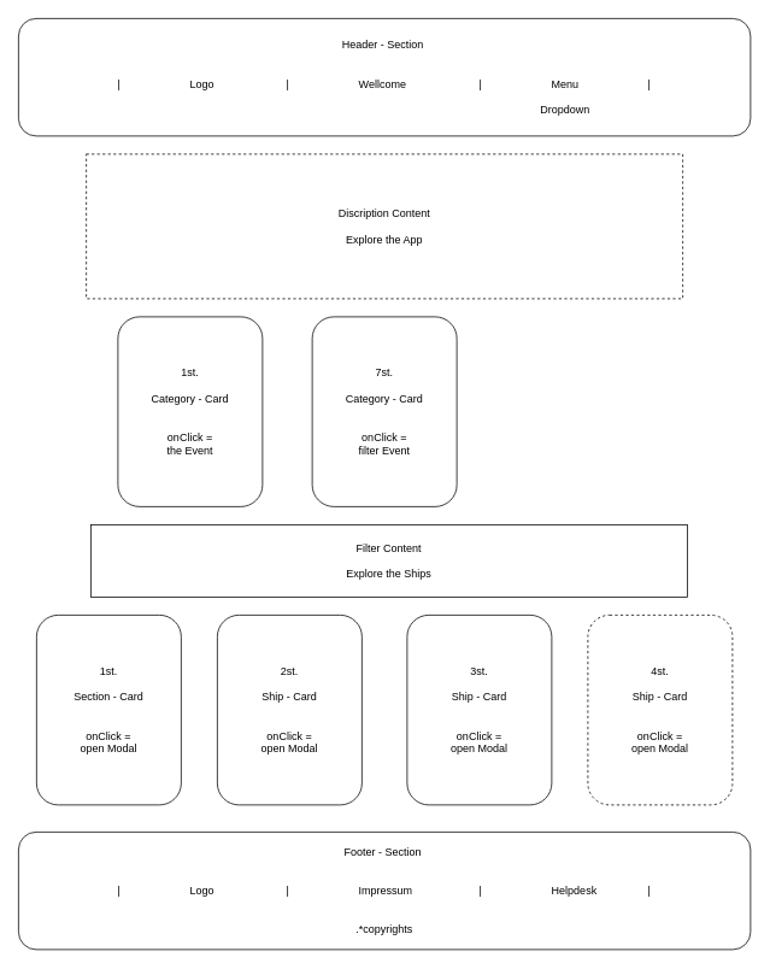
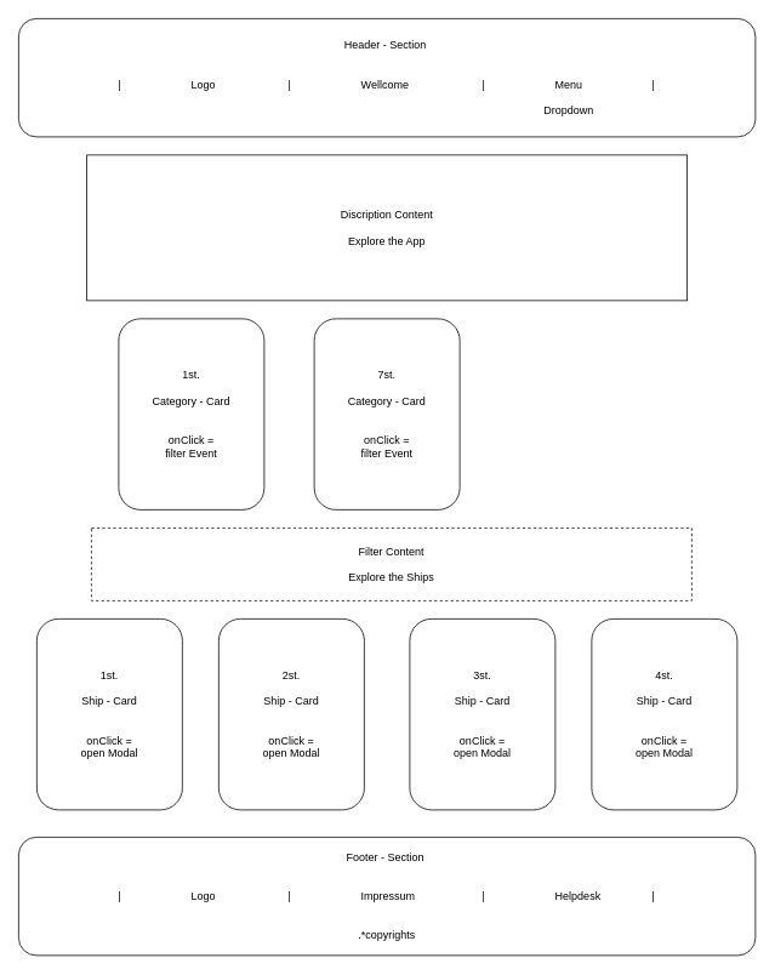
- <mxCell id="6" value="Discription Content&lt;div&gt;&lt;br&gt;&lt;div&gt;Explore the App&lt;/div&gt;&lt;/div&gt;" style="rounded=0;whiteSpace=wrap;html=1;dashed=1;" parent="1" vertex="1"><mxGeometry x="95" y="170" width="660" height="160" as="geometry" /></mxCell>
+ <mxCell id="6" value="Discription Content&lt;div&gt;&lt;br&gt;&lt;div&gt;Explore the App&lt;/div&gt;&lt;/div&gt;" style="rounded=0;whiteSpace=wrap;html=1;" parent="1" vertex="1"><mxGeometry x="95" y="170" width="660" height="160" as="geometry" /></mxCell>
- <mxCell id="4" value="&lt;div&gt;1st.&lt;/div&gt;&lt;div&gt;&lt;br&gt;&lt;/div&gt;Category - Card&lt;div&gt;&lt;br&gt;&lt;/div&gt;&lt;div&gt;&lt;br&gt;&lt;/div&gt;&lt;div&gt;onClick =&lt;/div&gt;&lt;div&gt;the Event&lt;/div&gt;" style="rounded=1;whiteSpace=wrap;html=1;" parent="1" vertex="1"><mxGeometry x="130" y="350" width="160" height="210" as="geometry" /></mxCell>
+ <mxCell id="4" value="&lt;div&gt;1st.&lt;/div&gt;&lt;div&gt;&lt;br&gt;&lt;/div&gt;Category - Card&lt;div&gt;&lt;br&gt;&lt;/div&gt;&lt;div&gt;&lt;br&gt;&lt;/div&gt;&lt;div&gt;onClick =&lt;/div&gt;&lt;div&gt;filter Event&lt;/div&gt;" style="rounded=1;whiteSpace=wrap;html=1;" parent="1" vertex="1"><mxGeometry x="130" y="350" width="160" height="210" as="geometry" /></mxCell>
- <mxCell id="7" value="Filter Content&lt;div&gt;&lt;br&gt;&lt;div&gt;Explore the Ships&lt;/div&gt;&lt;/div&gt;" style="rounded=0;whiteSpace=wrap;html=1;" parent="1" vertex="1"><mxGeometry x="100" y="580" width="660" height="80" as="geometry" /></mxCell>
+ <mxCell id="7" value="Filter Content&lt;div&gt;&lt;br&gt;&lt;div&gt;Explore the Ships&lt;/div&gt;&lt;/div&gt;" style="rounded=0;whiteSpace=wrap;html=1;dashed=1;" parent="1" vertex="1"><mxGeometry x="100" y="580" width="660" height="80" as="geometry" /></mxCell>
- <mxCell id="8" value="&lt;div&gt;1st.&lt;/div&gt;&lt;div&gt;&lt;br&gt;&lt;/div&gt;Section - Card&lt;div&gt;&lt;br&gt;&lt;/div&gt;&lt;div&gt;&lt;br&gt;&lt;/div&gt;&lt;div&gt;onClick =&lt;/div&gt;&lt;div&gt;open Modal&lt;/div&gt;" style="rounded=1;whiteSpace=wrap;html=1;" parent="1" vertex="1"><mxGeometry x="40" y="680" width="160" height="210" as="geometry" /></mxCell>
+ <mxCell id="8" value="&lt;div&gt;1st.&lt;/div&gt;&lt;div&gt;&lt;br&gt;&lt;/div&gt;Ship - Card&lt;div&gt;&lt;br&gt;&lt;/div&gt;&lt;div&gt;&lt;br&gt;&lt;/div&gt;&lt;div&gt;onClick =&lt;/div&gt;&lt;div&gt;open Modal&lt;/div&gt;" style="rounded=1;whiteSpace=wrap;html=1;" parent="1" vertex="1"><mxGeometry x="40" y="680" width="160" height="210" as="geometry" /></mxCell>
- <mxCell id="11" value="&lt;div&gt;4st.&lt;/div&gt;&lt;div&gt;&lt;br&gt;&lt;/div&gt;Ship - Card&lt;div&gt;&lt;br&gt;&lt;/div&gt;&lt;div&gt;&lt;br&gt;&lt;/div&gt;&lt;div&gt;onClick =&lt;/div&gt;&lt;div&gt;open Modal&lt;/div&gt;" style="rounded=1;whiteSpace=wrap;html=1;dashed=1;" parent="1" vertex="1"><mxGeometry x="650" y="680" width="160" height="210" as="geometry" /></mxCell>
+ <mxCell id="11" value="&lt;div&gt;4st.&lt;/div&gt;&lt;div&gt;&lt;br&gt;&lt;/div&gt;Ship - Card&lt;div&gt;&lt;br&gt;&lt;/div&gt;&lt;div&gt;&lt;br&gt;&lt;/div&gt;&lt;div&gt;onClick =&lt;/div&gt;&lt;div&gt;open Modal&lt;/div&gt;" style="rounded=1;whiteSpace=wrap;html=1;" parent="1" vertex="1"><mxGeometry x="650" y="680" width="160" height="210" as="geometry" /></mxCell>
